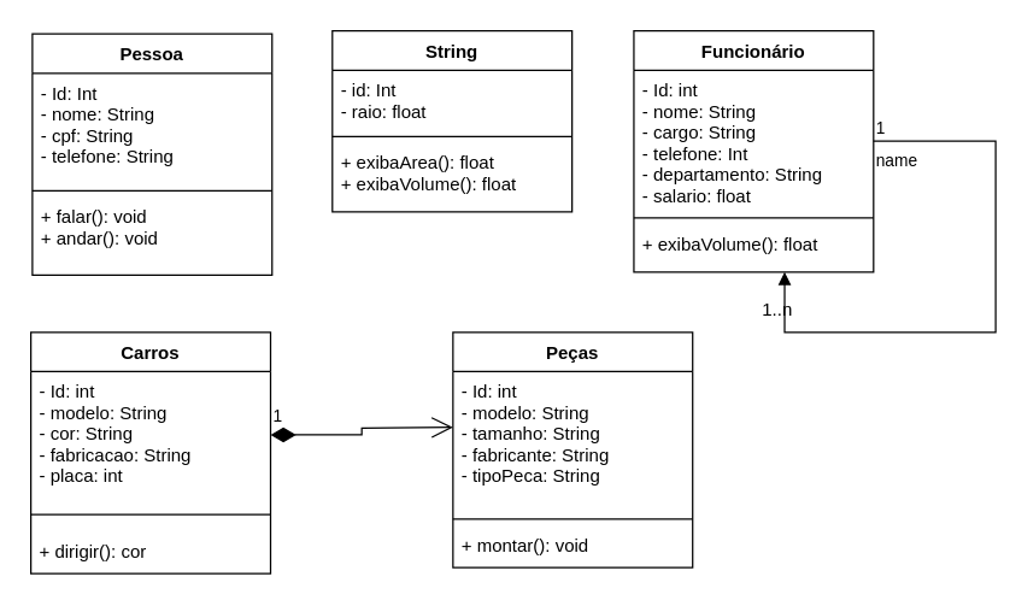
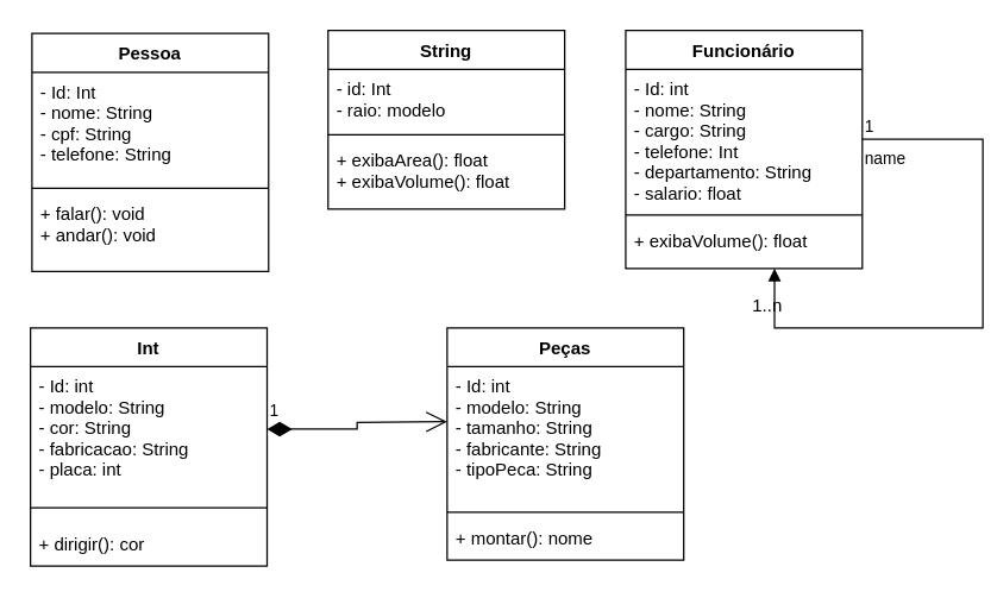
- <mxCell id="7" value="- id: Int&#10;- raio: float&#10;" style="text;align=left;verticalAlign=top;spacingLeft=4;spacingRight=4;overflow=hidden;rotatable=0;points=[[0,0.5],[1,0.5]];portConstraint=eastwest;" vertex="1" parent="6"><mxGeometry y="26" width="159" height="40" as="geometry" /></mxCell>
+ <mxCell id="7" value="- id: Int&#10;- raio: modelo&#10;" style="text;align=left;verticalAlign=top;spacingLeft=4;spacingRight=4;overflow=hidden;rotatable=0;points=[[0,0.5],[1,0.5]];portConstraint=eastwest;" vertex="1" parent="6"><mxGeometry y="26" width="159" height="40" as="geometry" /></mxCell>
- <mxCell id="16" value="Carros" style="swimlane;fontStyle=1;align=center;verticalAlign=top;childLayout=stackLayout;horizontal=1;startSize=26;horizontalStack=0;resizeParent=1;resizeParentMax=0;resizeLast=0;collapsible=1;marginBottom=0;" vertex="1" parent="1"><mxGeometry x="20" y="220" width="159" height="160" as="geometry" /></mxCell>
+ <mxCell id="16" value="Int" style="swimlane;fontStyle=1;align=center;verticalAlign=top;childLayout=stackLayout;horizontal=1;startSize=26;horizontalStack=0;resizeParent=1;resizeParentMax=0;resizeLast=0;collapsible=1;marginBottom=0;" vertex="1" parent="1"><mxGeometry x="20" y="220" width="159" height="160" as="geometry" /></mxCell>
- <mxCell id="24" value="+ montar(): void&#10;" style="text;strokeColor=none;fillColor=none;align=left;verticalAlign=top;spacingLeft=4;spacingRight=4;overflow=hidden;rotatable=0;points=[[0,0.5],[1,0.5]];portConstraint=eastwest;" vertex="1" parent="21"><mxGeometry y="128" width="159" height="28" as="geometry" /></mxCell>
+ <mxCell id="24" value="+ montar(): nome&#10;" style="text;strokeColor=none;fillColor=none;align=left;verticalAlign=top;spacingLeft=4;spacingRight=4;overflow=hidden;rotatable=0;points=[[0,0.5],[1,0.5]];portConstraint=eastwest;" vertex="1" parent="21"><mxGeometry y="128" width="159" height="28" as="geometry" /></mxCell>
